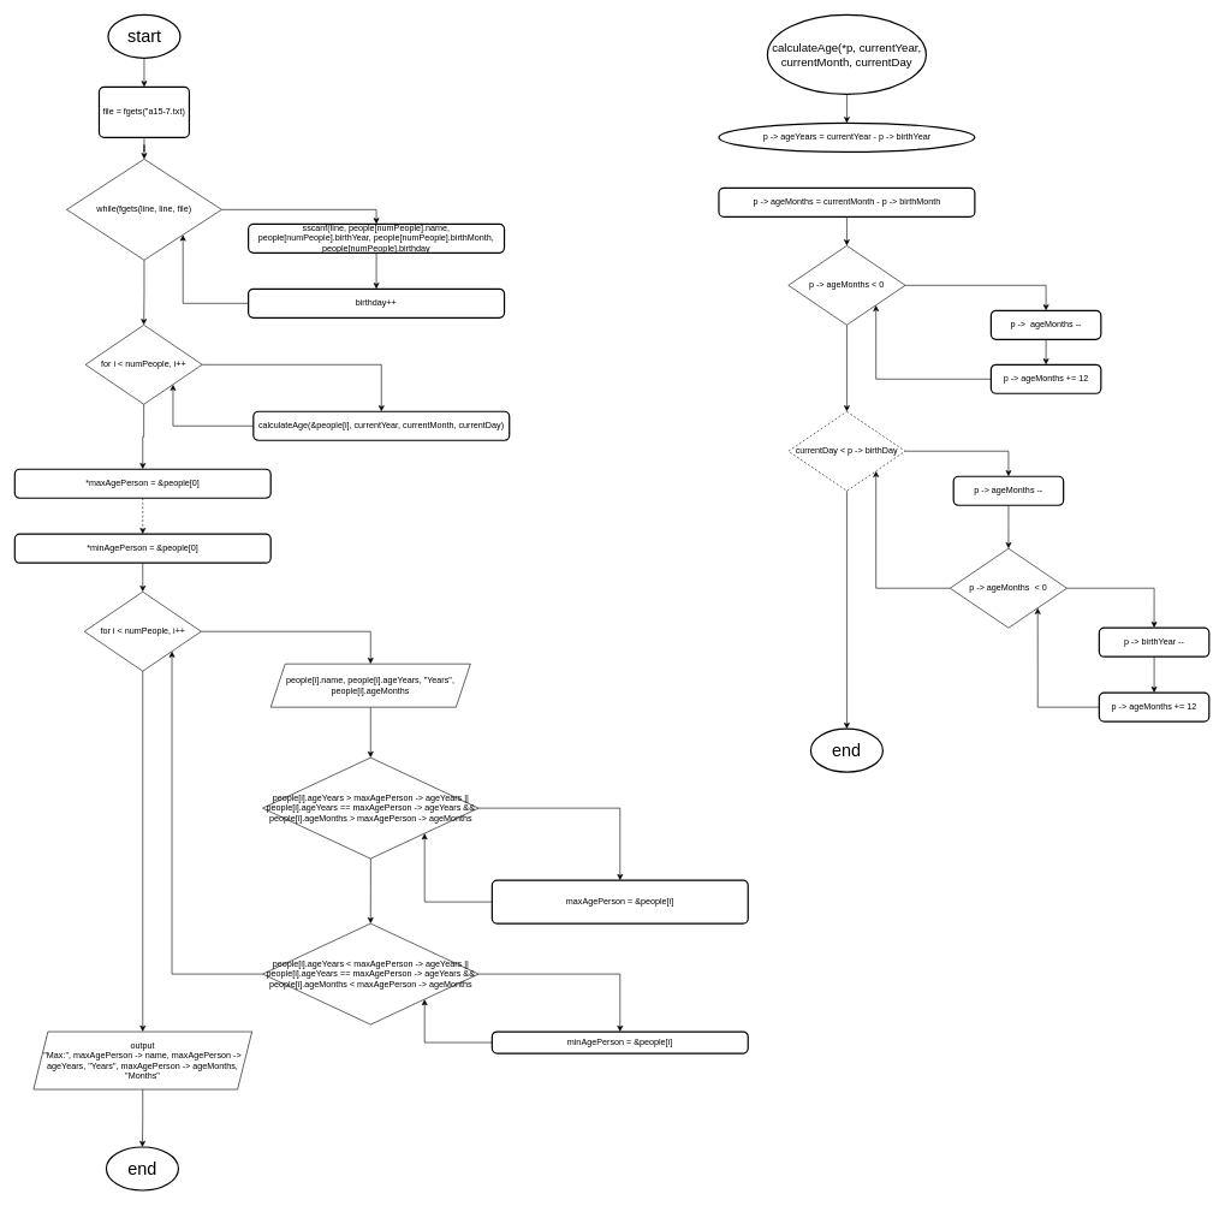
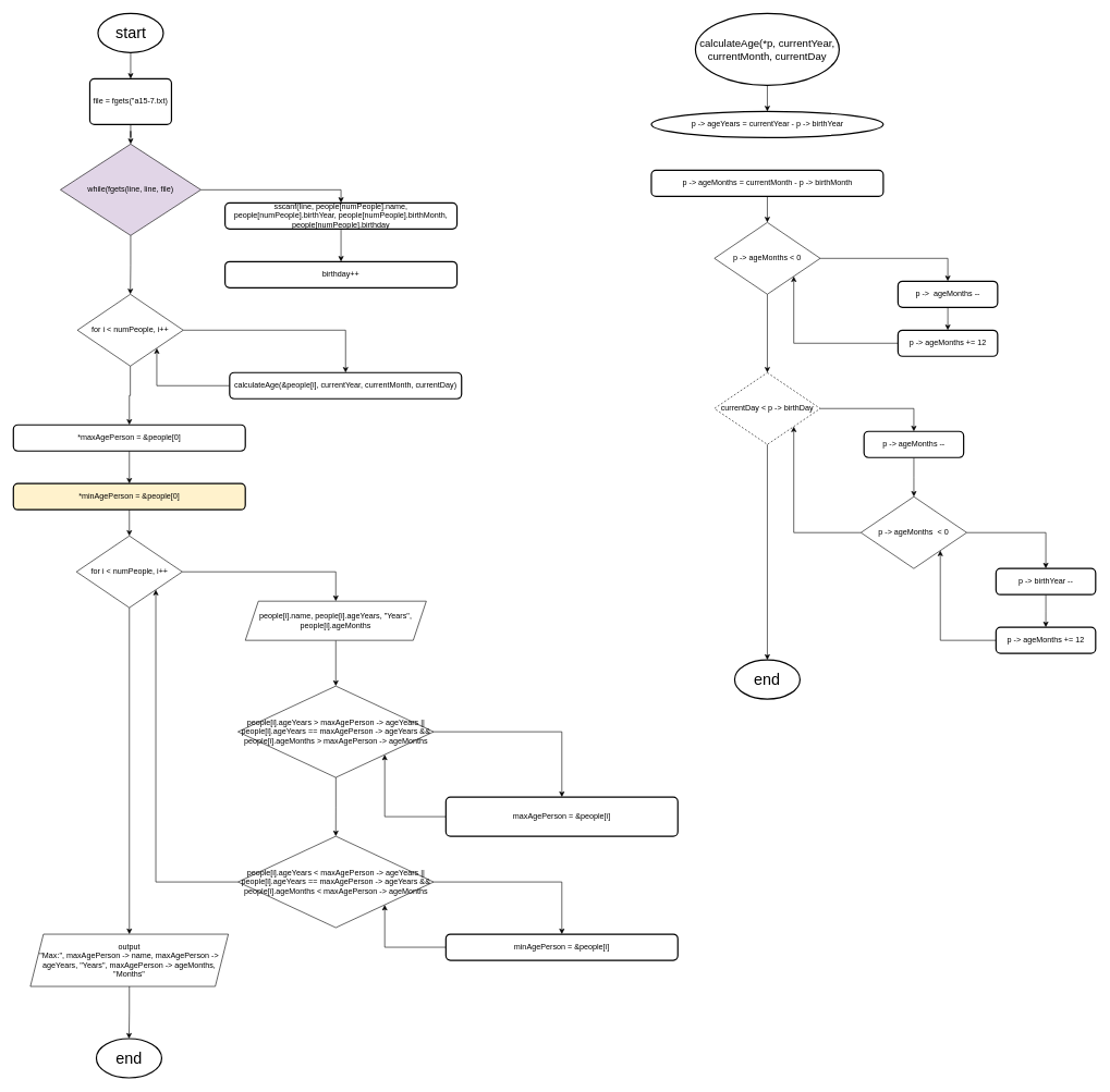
- <mxCell id="9" value="while(fgets(line, line, file)" style="rhombus;whiteSpace=wrap;html=1;" vertex="1" parent="1"><mxGeometry x="92" y="220" width="215" height="140" as="geometry" /></mxCell>
+ <mxCell id="9" value="while(fgets(line, line, file)" style="rhombus;whiteSpace=wrap;html=1;fillColor=#e1d5e7;" vertex="1" parent="1"><mxGeometry x="92" y="220" width="215" height="140" as="geometry" /></mxCell>
- <mxCell id="12" style="edgeStyle=orthogonalEdgeStyle;rounded=0;orthogonalLoop=1;jettySize=auto;html=1;entryX=1;entryY=1;entryDx=0;entryDy=0;" edge="1" parent="1" source="13" target="9"><mxGeometry relative="1" as="geometry" /></mxCell>
- <mxCell id="14" style="edgeStyle=orthogonalEdgeStyle;rounded=0;orthogonalLoop=1;jettySize=auto;html=1;dashed=1;" edge="1" parent="1" source="15" target="17"><mxGeometry relative="1" as="geometry" /></mxCell>
+ <mxCell id="14" style="edgeStyle=orthogonalEdgeStyle;rounded=0;orthogonalLoop=1;jettySize=auto;html=1;" edge="1" parent="1" source="15" target="17"><mxGeometry relative="1" as="geometry" /></mxCell>
- <mxCell id="17" value="*minAgePerson = &amp;amp;people[0]" style="rounded=1;whiteSpace=wrap;html=1;absoluteArcSize=1;arcSize=14;strokeWidth=2;" vertex="1" parent="1"><mxGeometry x="20" y="740" width="355" height="40" as="geometry" /></mxCell>
+ <mxCell id="17" value="*minAgePerson = &amp;amp;people[0]" style="rounded=1;whiteSpace=wrap;html=1;absoluteArcSize=1;arcSize=14;strokeWidth=2;fillColor=#fff2cc;" vertex="1" parent="1"><mxGeometry x="20" y="740" width="355" height="40" as="geometry" /></mxCell>
- <mxCell id="32" value="minAgePerson = &amp;amp;people[i]" style="rounded=1;whiteSpace=wrap;html=1;absoluteArcSize=1;arcSize=14;strokeWidth=2;" vertex="1" parent="1"><mxGeometry x="682" y="1430" width="355" height="30" as="geometry" /></mxCell>
+ <mxCell id="32" value="minAgePerson = &amp;amp;people[i]" style="rounded=1;whiteSpace=wrap;html=1;absoluteArcSize=1;arcSize=14;strokeWidth=2;" vertex="1" parent="1"><mxGeometry x="682" y="1430" width="355" height="40" as="geometry" /></mxCell>
